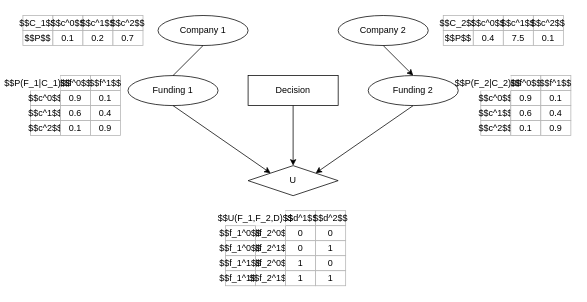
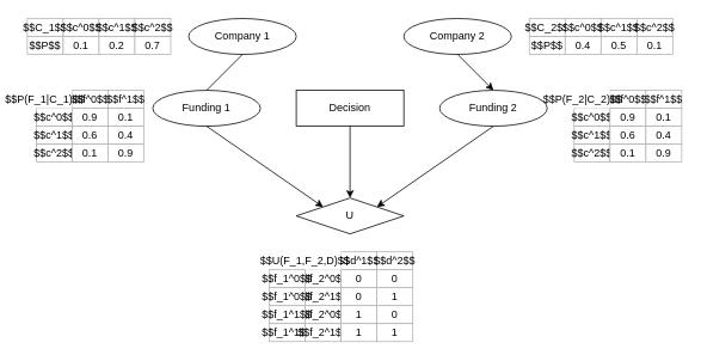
- <mxCell id="27" value="7.5" style="rounded=0;whiteSpace=wrap;html=1;strokeColor=#B3B3B3;" vertex="1" parent="1"><mxGeometry x="670" y="40" width="40" height="20" as="geometry" /></mxCell>
+ <mxCell id="27" value="0.5" style="rounded=0;whiteSpace=wrap;html=1;strokeColor=#B3B3B3;" vertex="1" parent="1"><mxGeometry x="670" y="40" width="40" height="20" as="geometry" /></mxCell>
